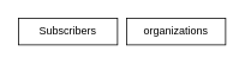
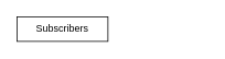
- <mxCell id="3" value="organizations" style="whiteSpace=wrap;html=1;" vertex="1" parent="1"><mxGeometry x="140" y="20" width="110" height="30" as="geometry" /></mxCell>
